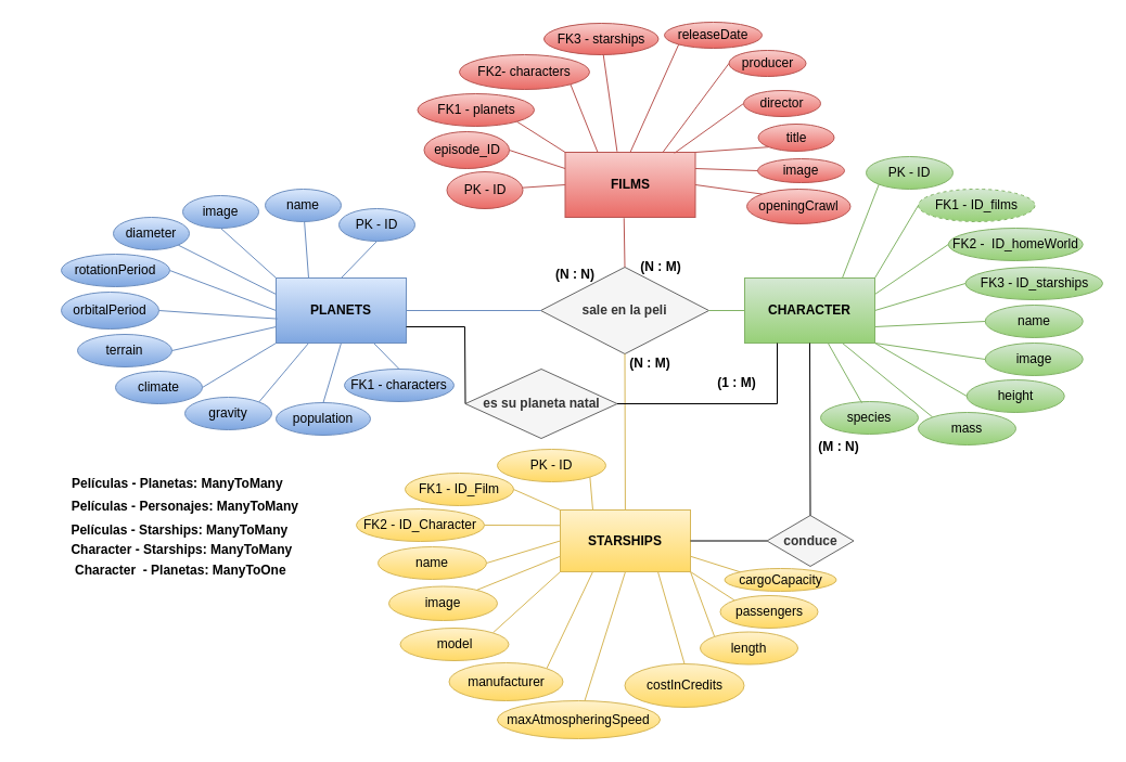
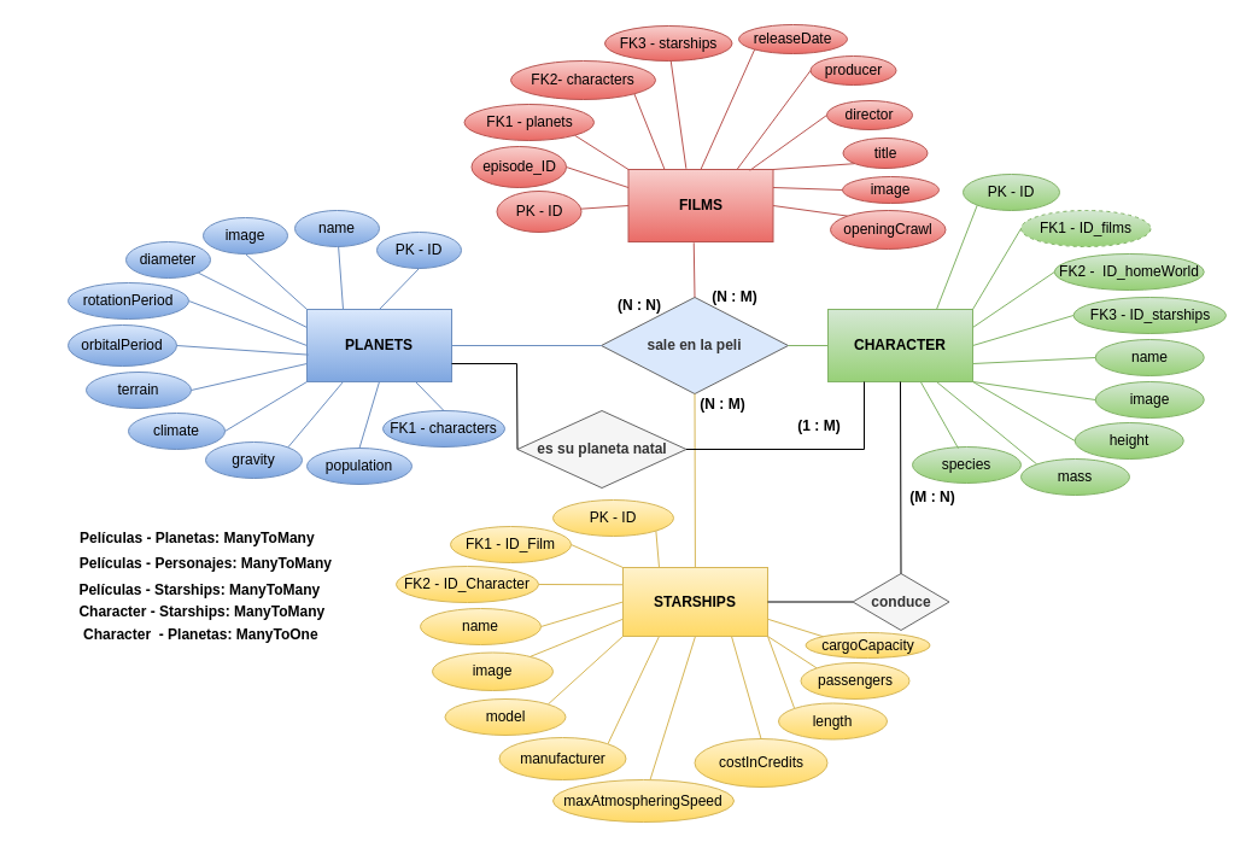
- <mxCell id="2" value="&lt;b&gt;sale en la peli&lt;/b&gt;" style="rhombus;whiteSpace=wrap;html=1;fillColor=#f5f5f5;fontColor=#333333;strokeColor=#666666;" parent="1" vertex="1"><mxGeometry x="498" y="246" width="155" height="80" as="geometry" /></mxCell>
+ <mxCell id="2" value="&lt;b&gt;sale en la peli&lt;/b&gt;" style="rhombus;whiteSpace=wrap;html=1;fillColor=#dae8fc;fontColor=#333333;strokeColor=#666666;" parent="1" vertex="1"><mxGeometry x="498" y="246" width="155" height="80" as="geometry" /></mxCell>
